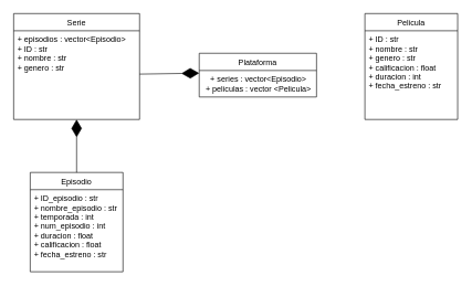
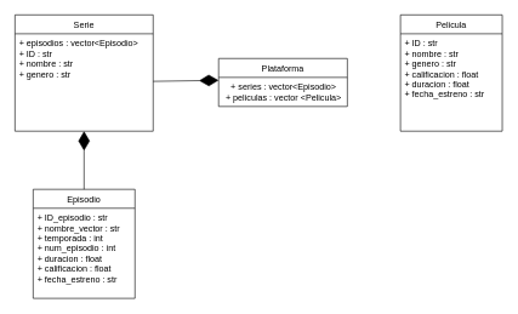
- <mxCell id="10" value="+ ID : str&#10;+ nombre : str&#10;+ genero : str&#10;+ calificacion : float&#10;+ duracion : int&#10;+ fecha_estreno : str" style="text;strokeColor=none;fillColor=none;align=left;verticalAlign=top;spacingLeft=4;spacingRight=4;overflow=hidden;rotatable=0;points=[[0,0.5],[1,0.5]];portConstraint=eastwest;" parent="9" vertex="1"><mxGeometry y="26" width="140" height="134" as="geometry" /></mxCell>
+ <mxCell id="10" value="+ ID : str&#10;+ nombre : str&#10;+ genero : str&#10;+ calificacion : float&#10;+ duracion : float&#10;+ fecha_estreno : str" style="text;strokeColor=none;fillColor=none;align=left;verticalAlign=top;spacingLeft=4;spacingRight=4;overflow=hidden;rotatable=0;points=[[0,0.5],[1,0.5]];portConstraint=eastwest;" parent="9" vertex="1"><mxGeometry y="26" width="140" height="134" as="geometry" /></mxCell>
- <mxCell id="5" value="+ ID_episodio : str&#10;+ nombre_episodio : str&#10;+ temporada : int&#10;+ num_episodio : int&#10;+ duracion : float&#10;+ calificacion : float&#10;+ fecha_estreno : str" style="text;strokeColor=none;fillColor=none;align=left;verticalAlign=top;spacingLeft=4;spacingRight=4;overflow=hidden;rotatable=0;points=[[0,0.5],[1,0.5]];portConstraint=eastwest;" parent="4" vertex="1"><mxGeometry y="26" width="140" height="124" as="geometry" /></mxCell>
+ <mxCell id="5" value="+ ID_episodio : str&#10;+ nombre_vector : str&#10;+ temporada : int&#10;+ num_episodio : int&#10;+ duracion : float&#10;+ calificacion : float&#10;+ fecha_estreno : str" style="text;strokeColor=none;fillColor=none;align=left;verticalAlign=top;spacingLeft=4;spacingRight=4;overflow=hidden;rotatable=0;points=[[0,0.5],[1,0.5]];portConstraint=eastwest;" parent="4" vertex="1"><mxGeometry y="26" width="140" height="124" as="geometry" /></mxCell>
